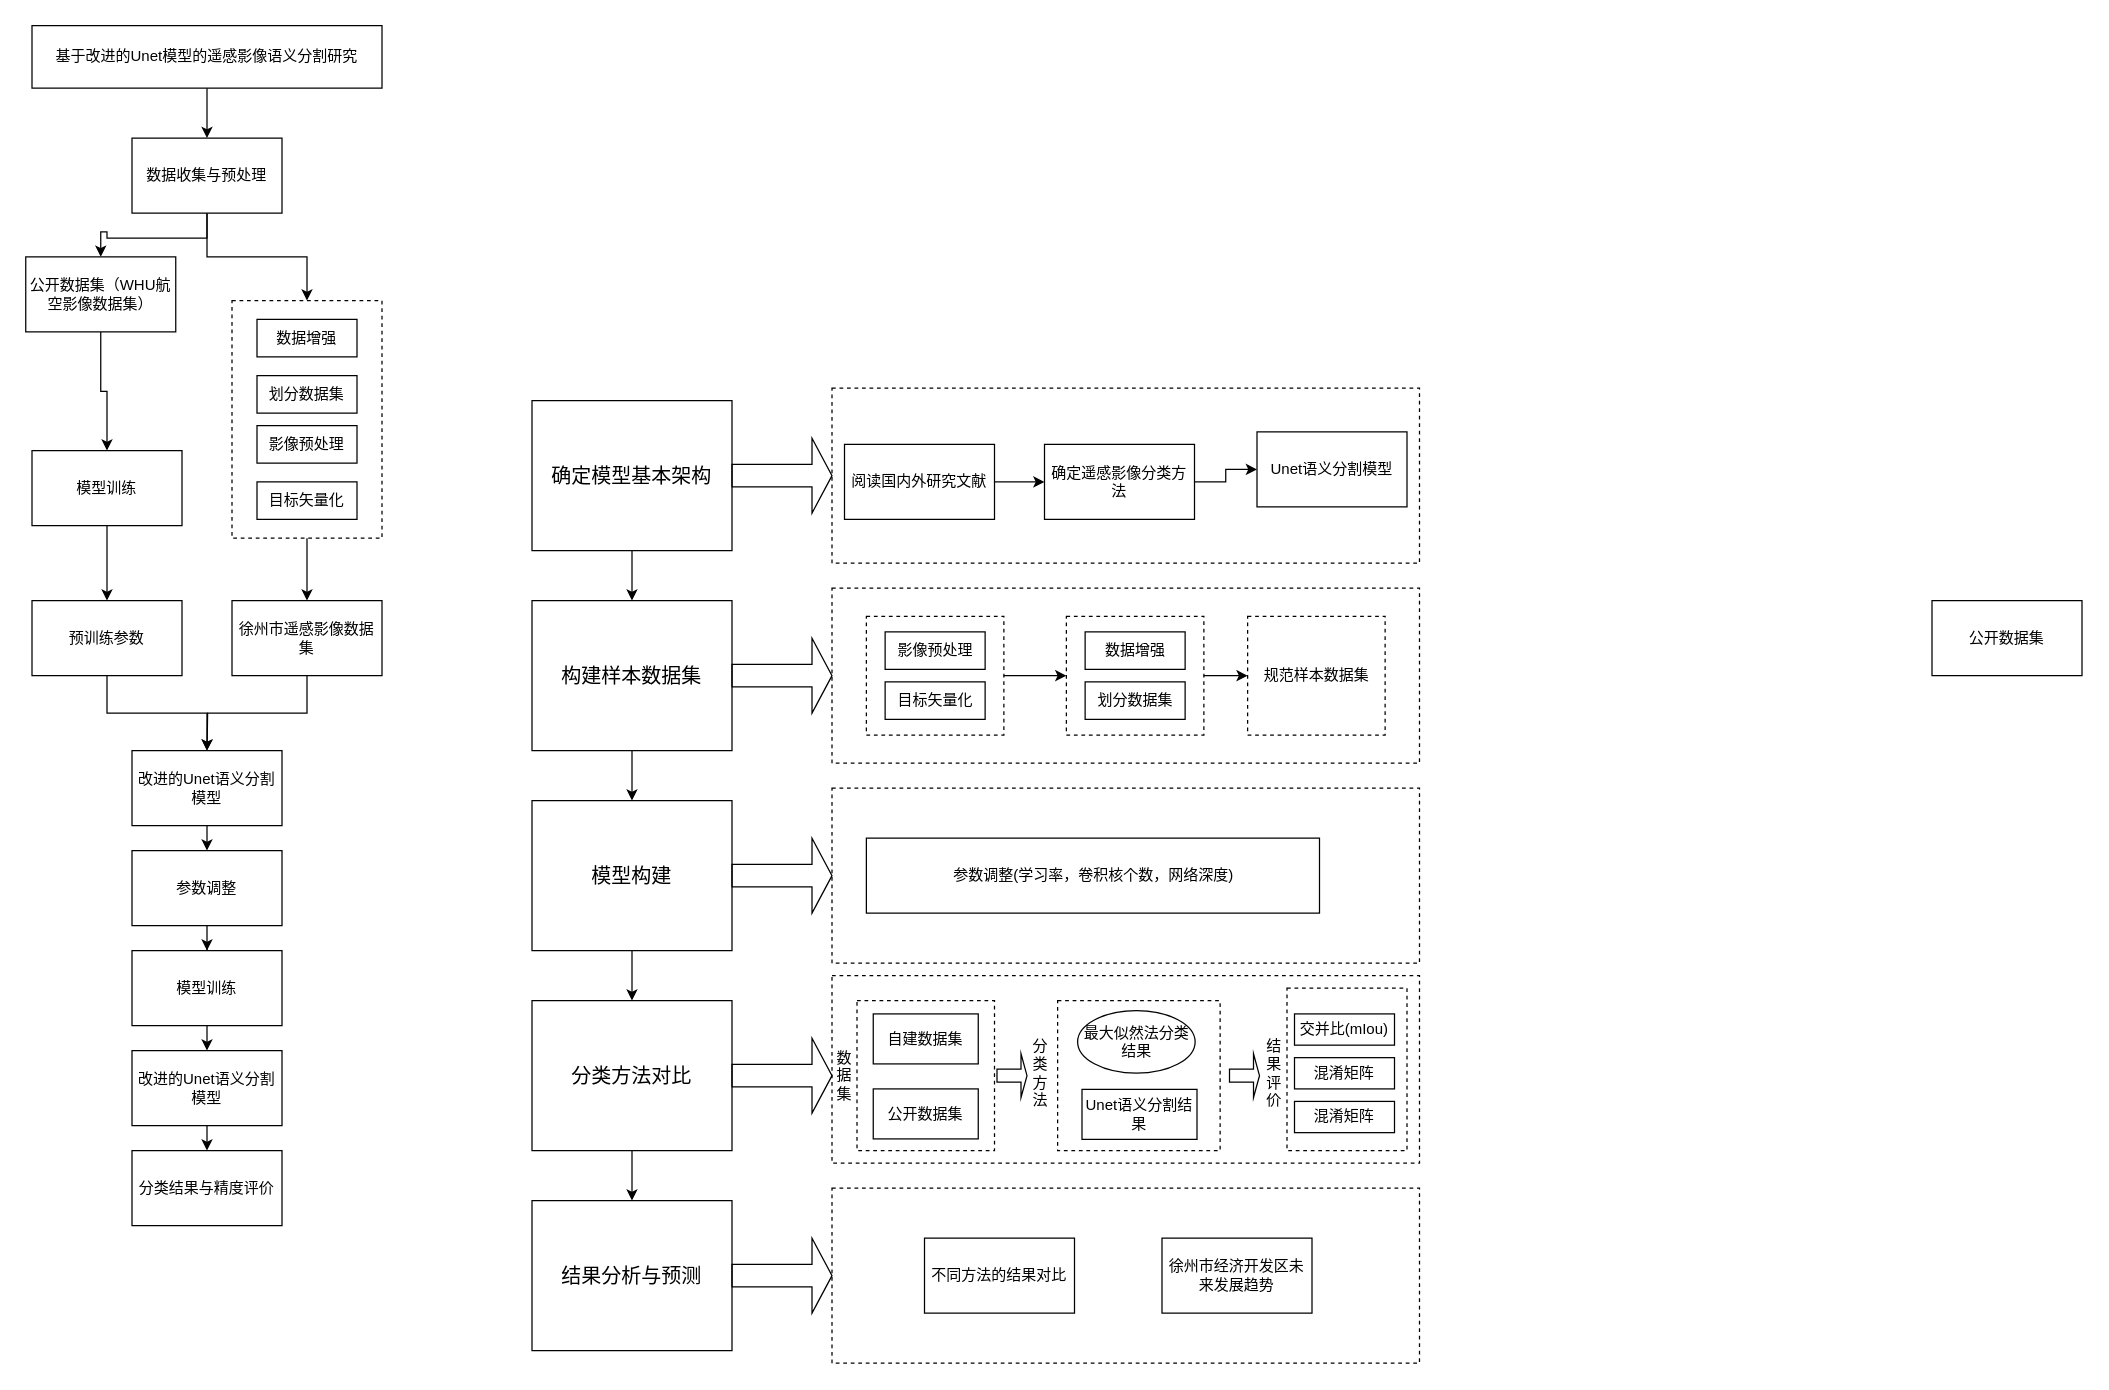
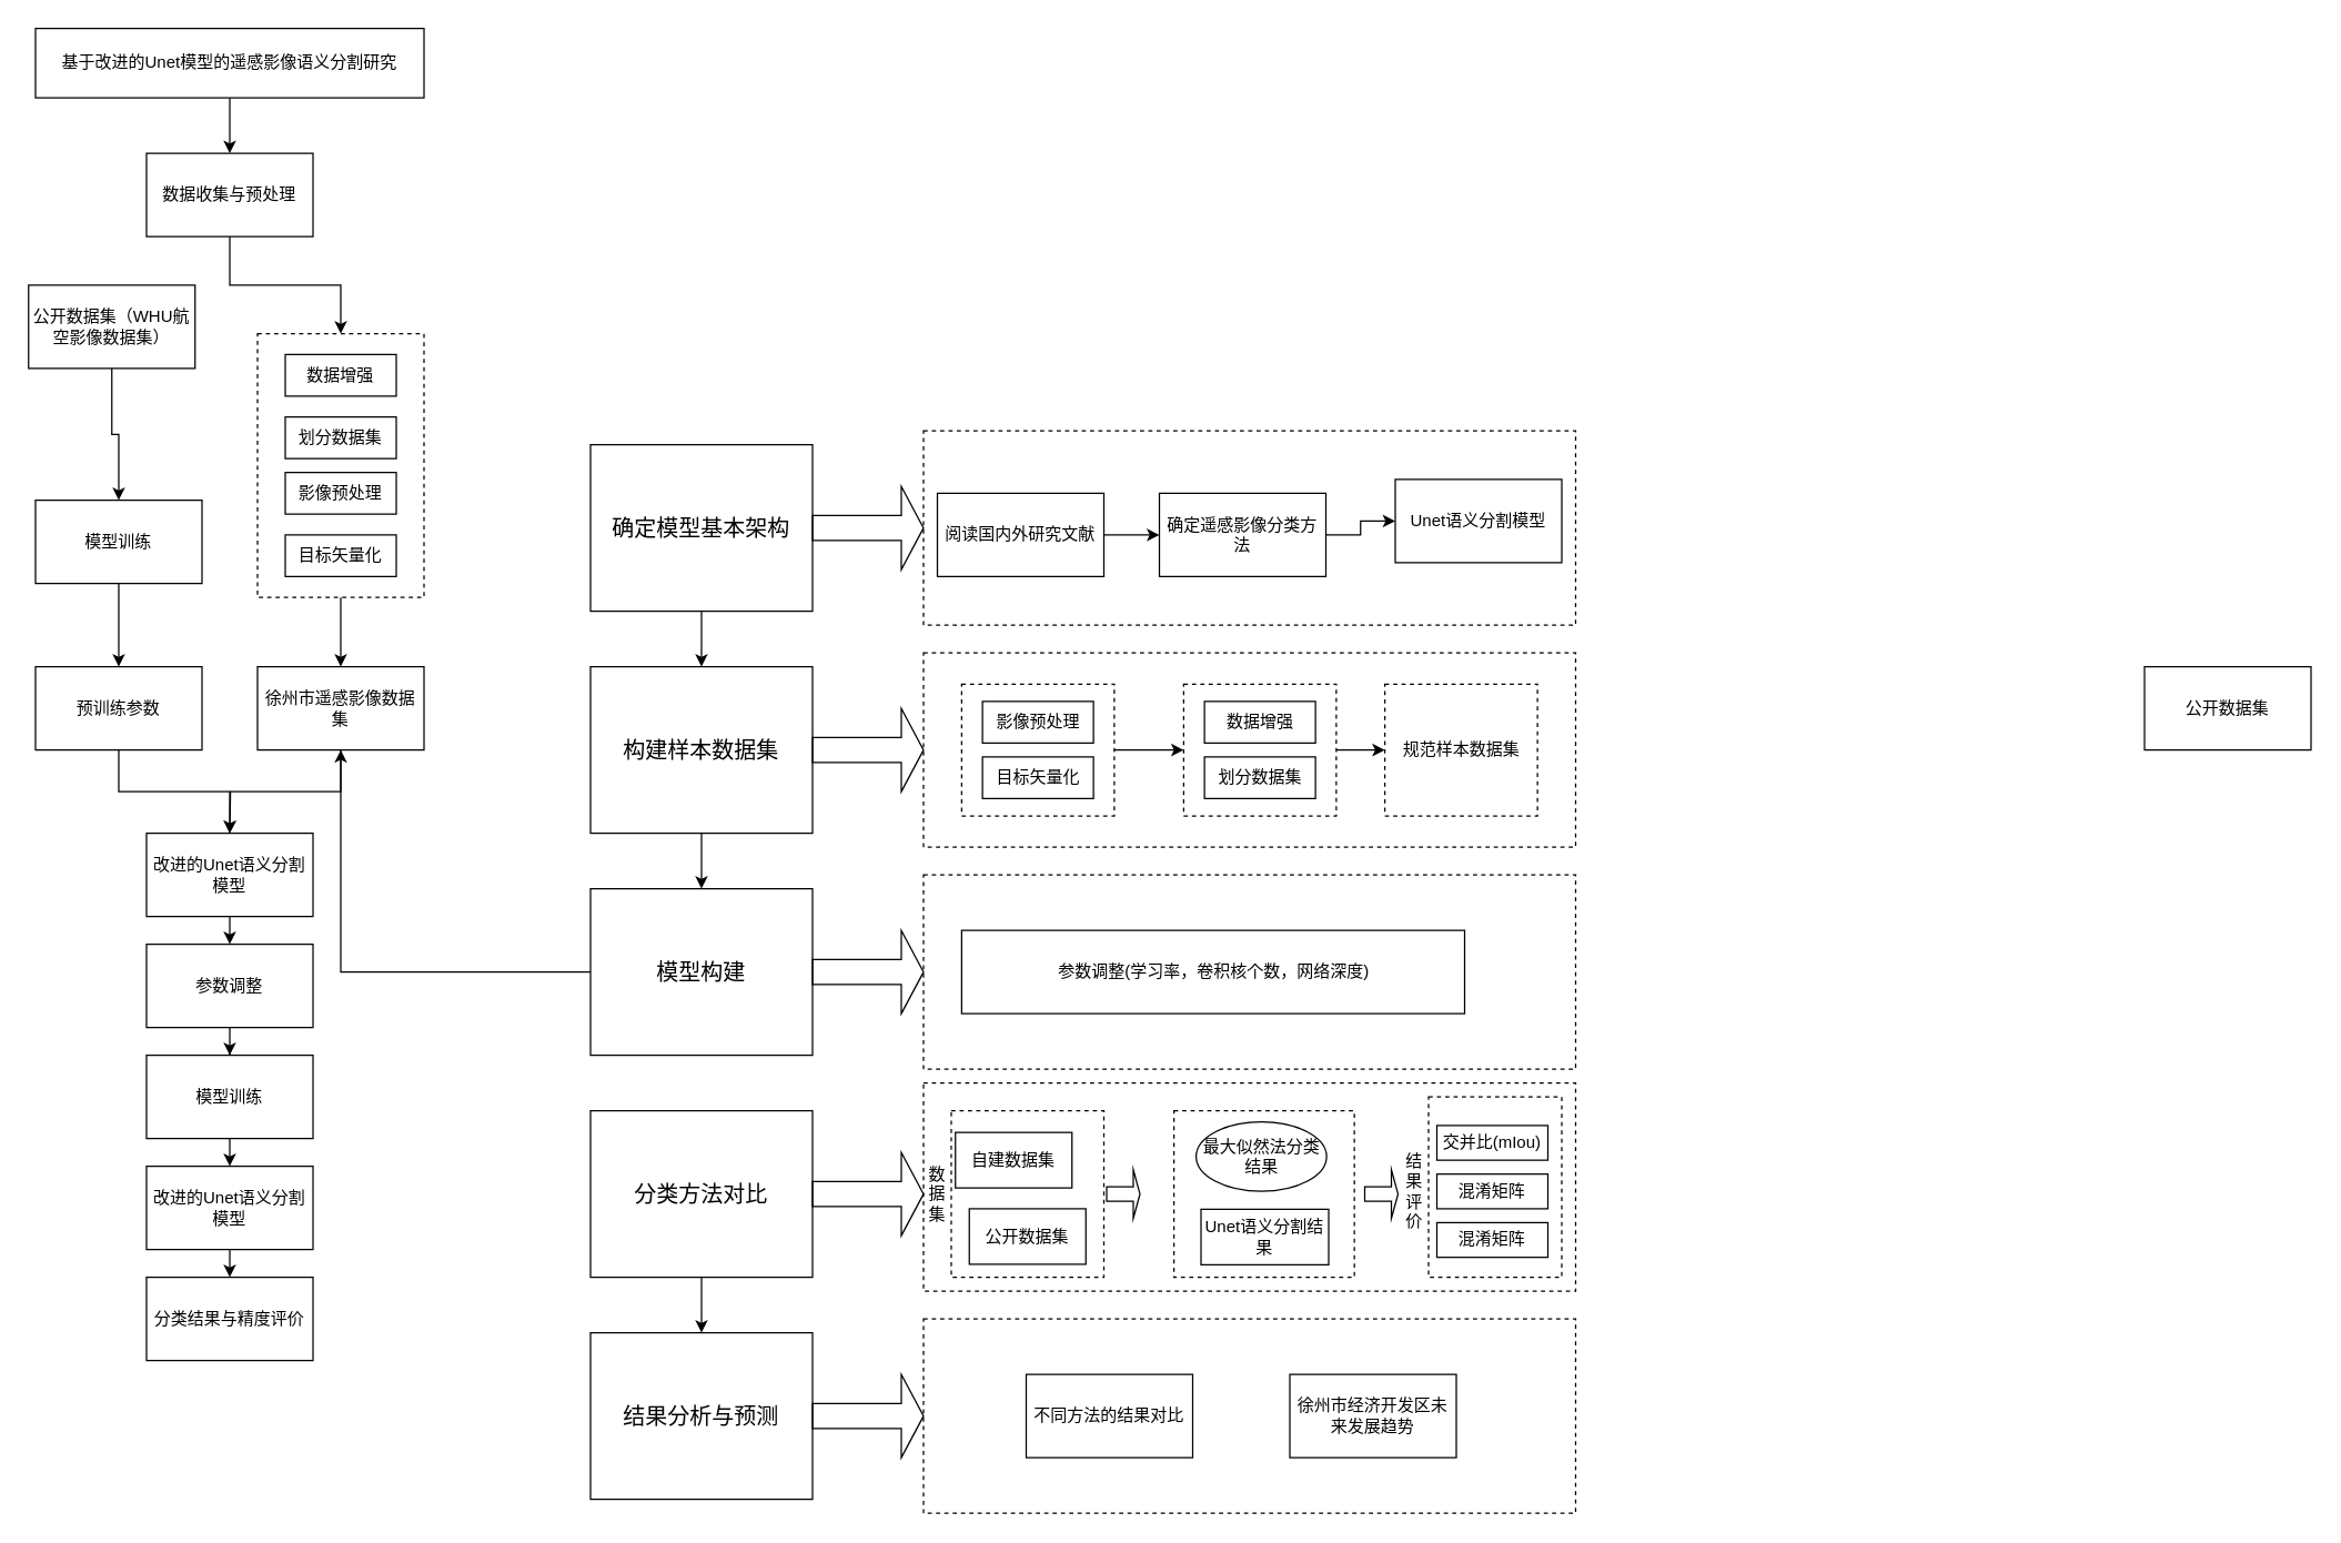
- <mxCell id="13" style="edgeStyle=orthogonalEdgeStyle;rounded=0;orthogonalLoop=1;jettySize=auto;html=1;exitX=0.5;exitY=1;exitDx=0;exitDy=0;entryX=0.5;entryY=0;entryDx=0;entryDy=0;" edge="1" parent="1" source="15" target="17"><mxGeometry relative="1" as="geometry" /></mxCell>
- <mxCell id="41" value="" style="edgeStyle=orthogonalEdgeStyle;rounded=0;orthogonalLoop=1;jettySize=auto;html=1;" edge="1" parent="1" source="42" target="47"><mxGeometry relative="1" as="geometry" /></mxCell>
+ <mxCell id="41" value="" style="edgeStyle=orthogonalEdgeStyle;rounded=0;orthogonalLoop=1;jettySize=auto;html=1;" edge="1" parent="1" source="42" target="19"><mxGeometry relative="1" as="geometry" /></mxCell>
- <mxCell id="63" value="自建数据集" style="rounded=0;whiteSpace=wrap;html=1;fillColor=none;" vertex="1" parent="1"><mxGeometry x="698" y="810.63" width="84" height="40" as="geometry" /></mxCell>
+ <mxCell id="63" value="自建数据集" style="rounded=0;whiteSpace=wrap;html=1;fillColor=none;" vertex="1" parent="1"><mxGeometry x="688" y="815.63" width="84" height="40" as="geometry" /></mxCell>
- <mxCell id="68" value="分类方法" style="text;html=1;strokeColor=none;fillColor=none;align=center;verticalAlign=middle;whiteSpace=wrap;rounded=0;dashed=1;" vertex="1" parent="1"><mxGeometry x="822" y="805" width="20" height="105" as="geometry" /></mxCell>
